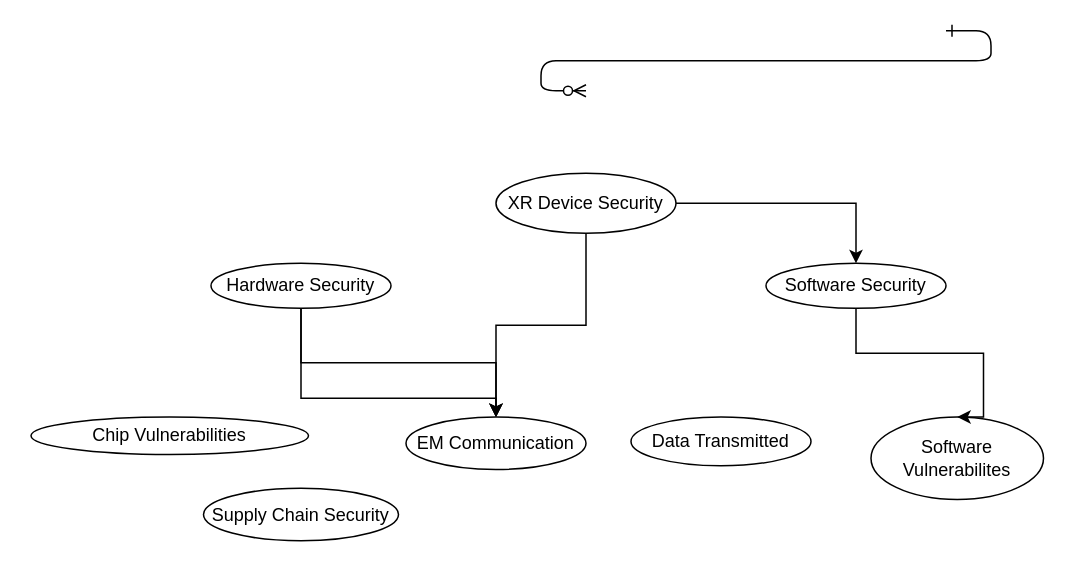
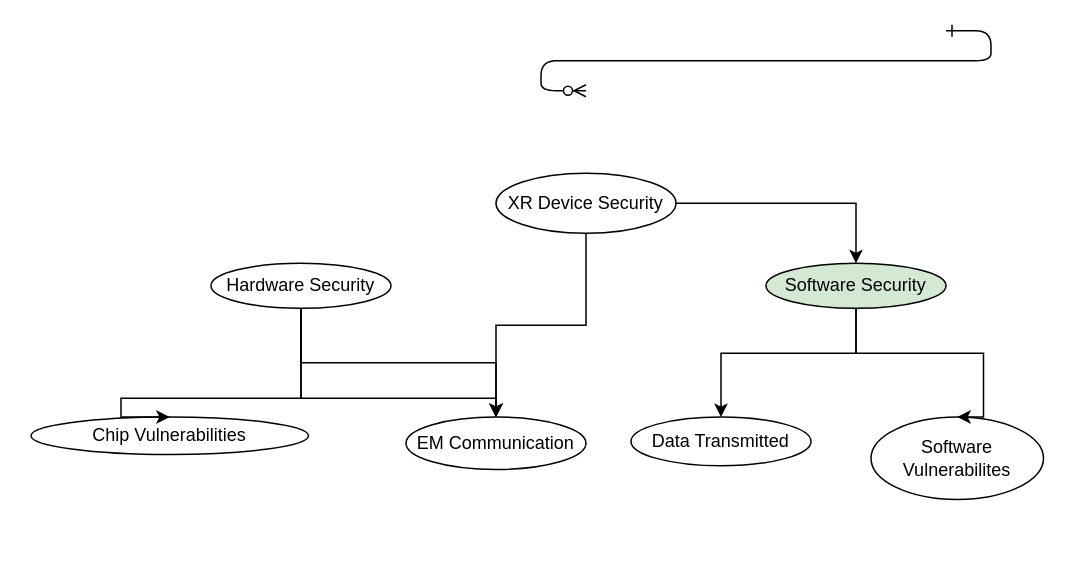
- <mxCell id="14" value="Software Security" style="ellipse;whiteSpace=wrap;html=1;" vertex="1" parent="1"><mxGeometry x="510" y="175" width="120" height="30" as="geometry" /></mxCell>
+ <mxCell id="14" value="Software Security" style="ellipse;whiteSpace=wrap;html=1;fillColor=#d5e8d4;" vertex="1" parent="1"><mxGeometry x="510" y="175" width="120" height="30" as="geometry" /></mxCell>
+ <mxCell id="13" style="edgeStyle=orthogonalEdgeStyle;rounded=0;orthogonalLoop=1;jettySize=auto;html=1;exitX=0.5;exitY=1;exitDx=0;exitDy=0;entryX=0.5;entryY=0;entryDx=0;entryDy=0;" edge="1" parent="1" source="14" target="12"><mxGeometry relative="1" as="geometry"><mxPoint x="570" y="235" as="targetPoint" /><Array as="points"><mxPoint x="570" y="235" /><mxPoint x="480" y="235" /></Array></mxGeometry></mxCell>
+ <mxCell id="17" style="edgeStyle=orthogonalEdgeStyle;rounded=0;orthogonalLoop=1;jettySize=auto;html=1;exitX=0.5;exitY=1;exitDx=0;exitDy=0;entryX=0.5;entryY=0;entryDx=0;entryDy=0;" edge="1" parent="1" source="7" target="8"><mxGeometry relative="1" as="geometry"><mxPoint x="170" y="307.5" as="targetPoint" /><mxPoint x="170" y="217.5" as="sourcePoint" /><Array as="points"><mxPoint x="200" y="265" /><mxPoint x="80" y="265" /></Array></mxGeometry></mxCell>
- <mxCell id="9" value="Supply Chain Security" style="ellipse;whiteSpace=wrap;html=1;" vertex="1" parent="1"><mxGeometry x="135" y="325" width="130" height="35" as="geometry" /></mxCell>
